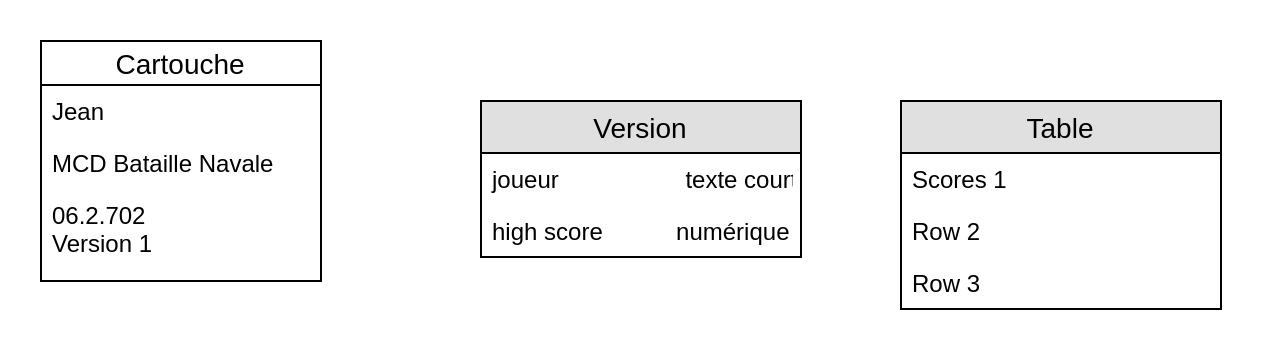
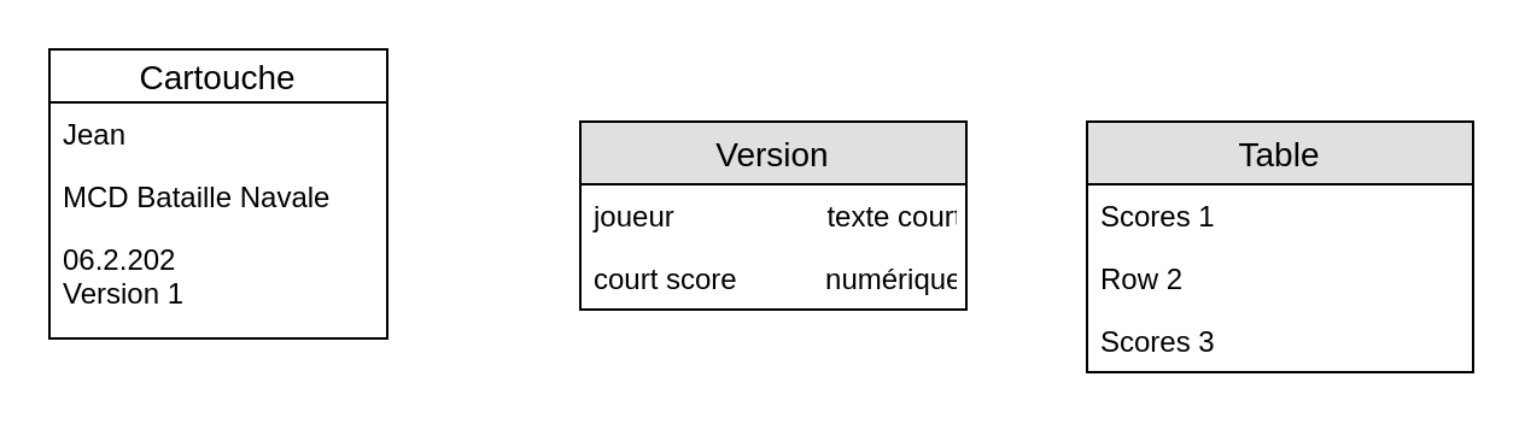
- <mxCell id="5" value="06.2.702&#10;Version 1&#10;" style="text;strokeColor=none;fillColor=none;spacingLeft=4;spacingRight=4;overflow=hidden;rotatable=0;points=[[0,0.5],[1,0.5]];portConstraint=eastwest;fontSize=12;" vertex="1" parent="2"><mxGeometry y="74" width="140" height="46" as="geometry" /></mxCell>
+ <mxCell id="5" value="06.2.202&#10;Version 1&#10;" style="text;strokeColor=none;fillColor=none;spacingLeft=4;spacingRight=4;overflow=hidden;rotatable=0;points=[[0,0.5],[1,0.5]];portConstraint=eastwest;fontSize=12;" vertex="1" parent="2"><mxGeometry y="74" width="140" height="46" as="geometry" /></mxCell>
- <mxCell id="12" value="high score           numérique" style="text;strokeColor=none;fillColor=none;spacingLeft=4;spacingRight=4;overflow=hidden;rotatable=0;points=[[0,0.5],[1,0.5]];portConstraint=eastwest;fontSize=12;" vertex="1" parent="10"><mxGeometry y="52" width="160" height="26" as="geometry" /></mxCell>
+ <mxCell id="12" value="court score           numérique" style="text;strokeColor=none;fillColor=none;spacingLeft=4;spacingRight=4;overflow=hidden;rotatable=0;points=[[0,0.5],[1,0.5]];portConstraint=eastwest;fontSize=12;" vertex="1" parent="10"><mxGeometry y="52" width="160" height="26" as="geometry" /></mxCell>
- <mxCell id="9" value="Row 3" style="text;strokeColor=none;fillColor=none;spacingLeft=4;spacingRight=4;overflow=hidden;rotatable=0;points=[[0,0.5],[1,0.5]];portConstraint=eastwest;fontSize=12;" vertex="1" parent="6"><mxGeometry y="78" width="160" height="26" as="geometry" /></mxCell>
+ <mxCell id="9" value="Scores 3" style="text;strokeColor=none;fillColor=none;spacingLeft=4;spacingRight=4;overflow=hidden;rotatable=0;points=[[0,0.5],[1,0.5]];portConstraint=eastwest;fontSize=12;" vertex="1" parent="6"><mxGeometry y="78" width="160" height="26" as="geometry" /></mxCell>
